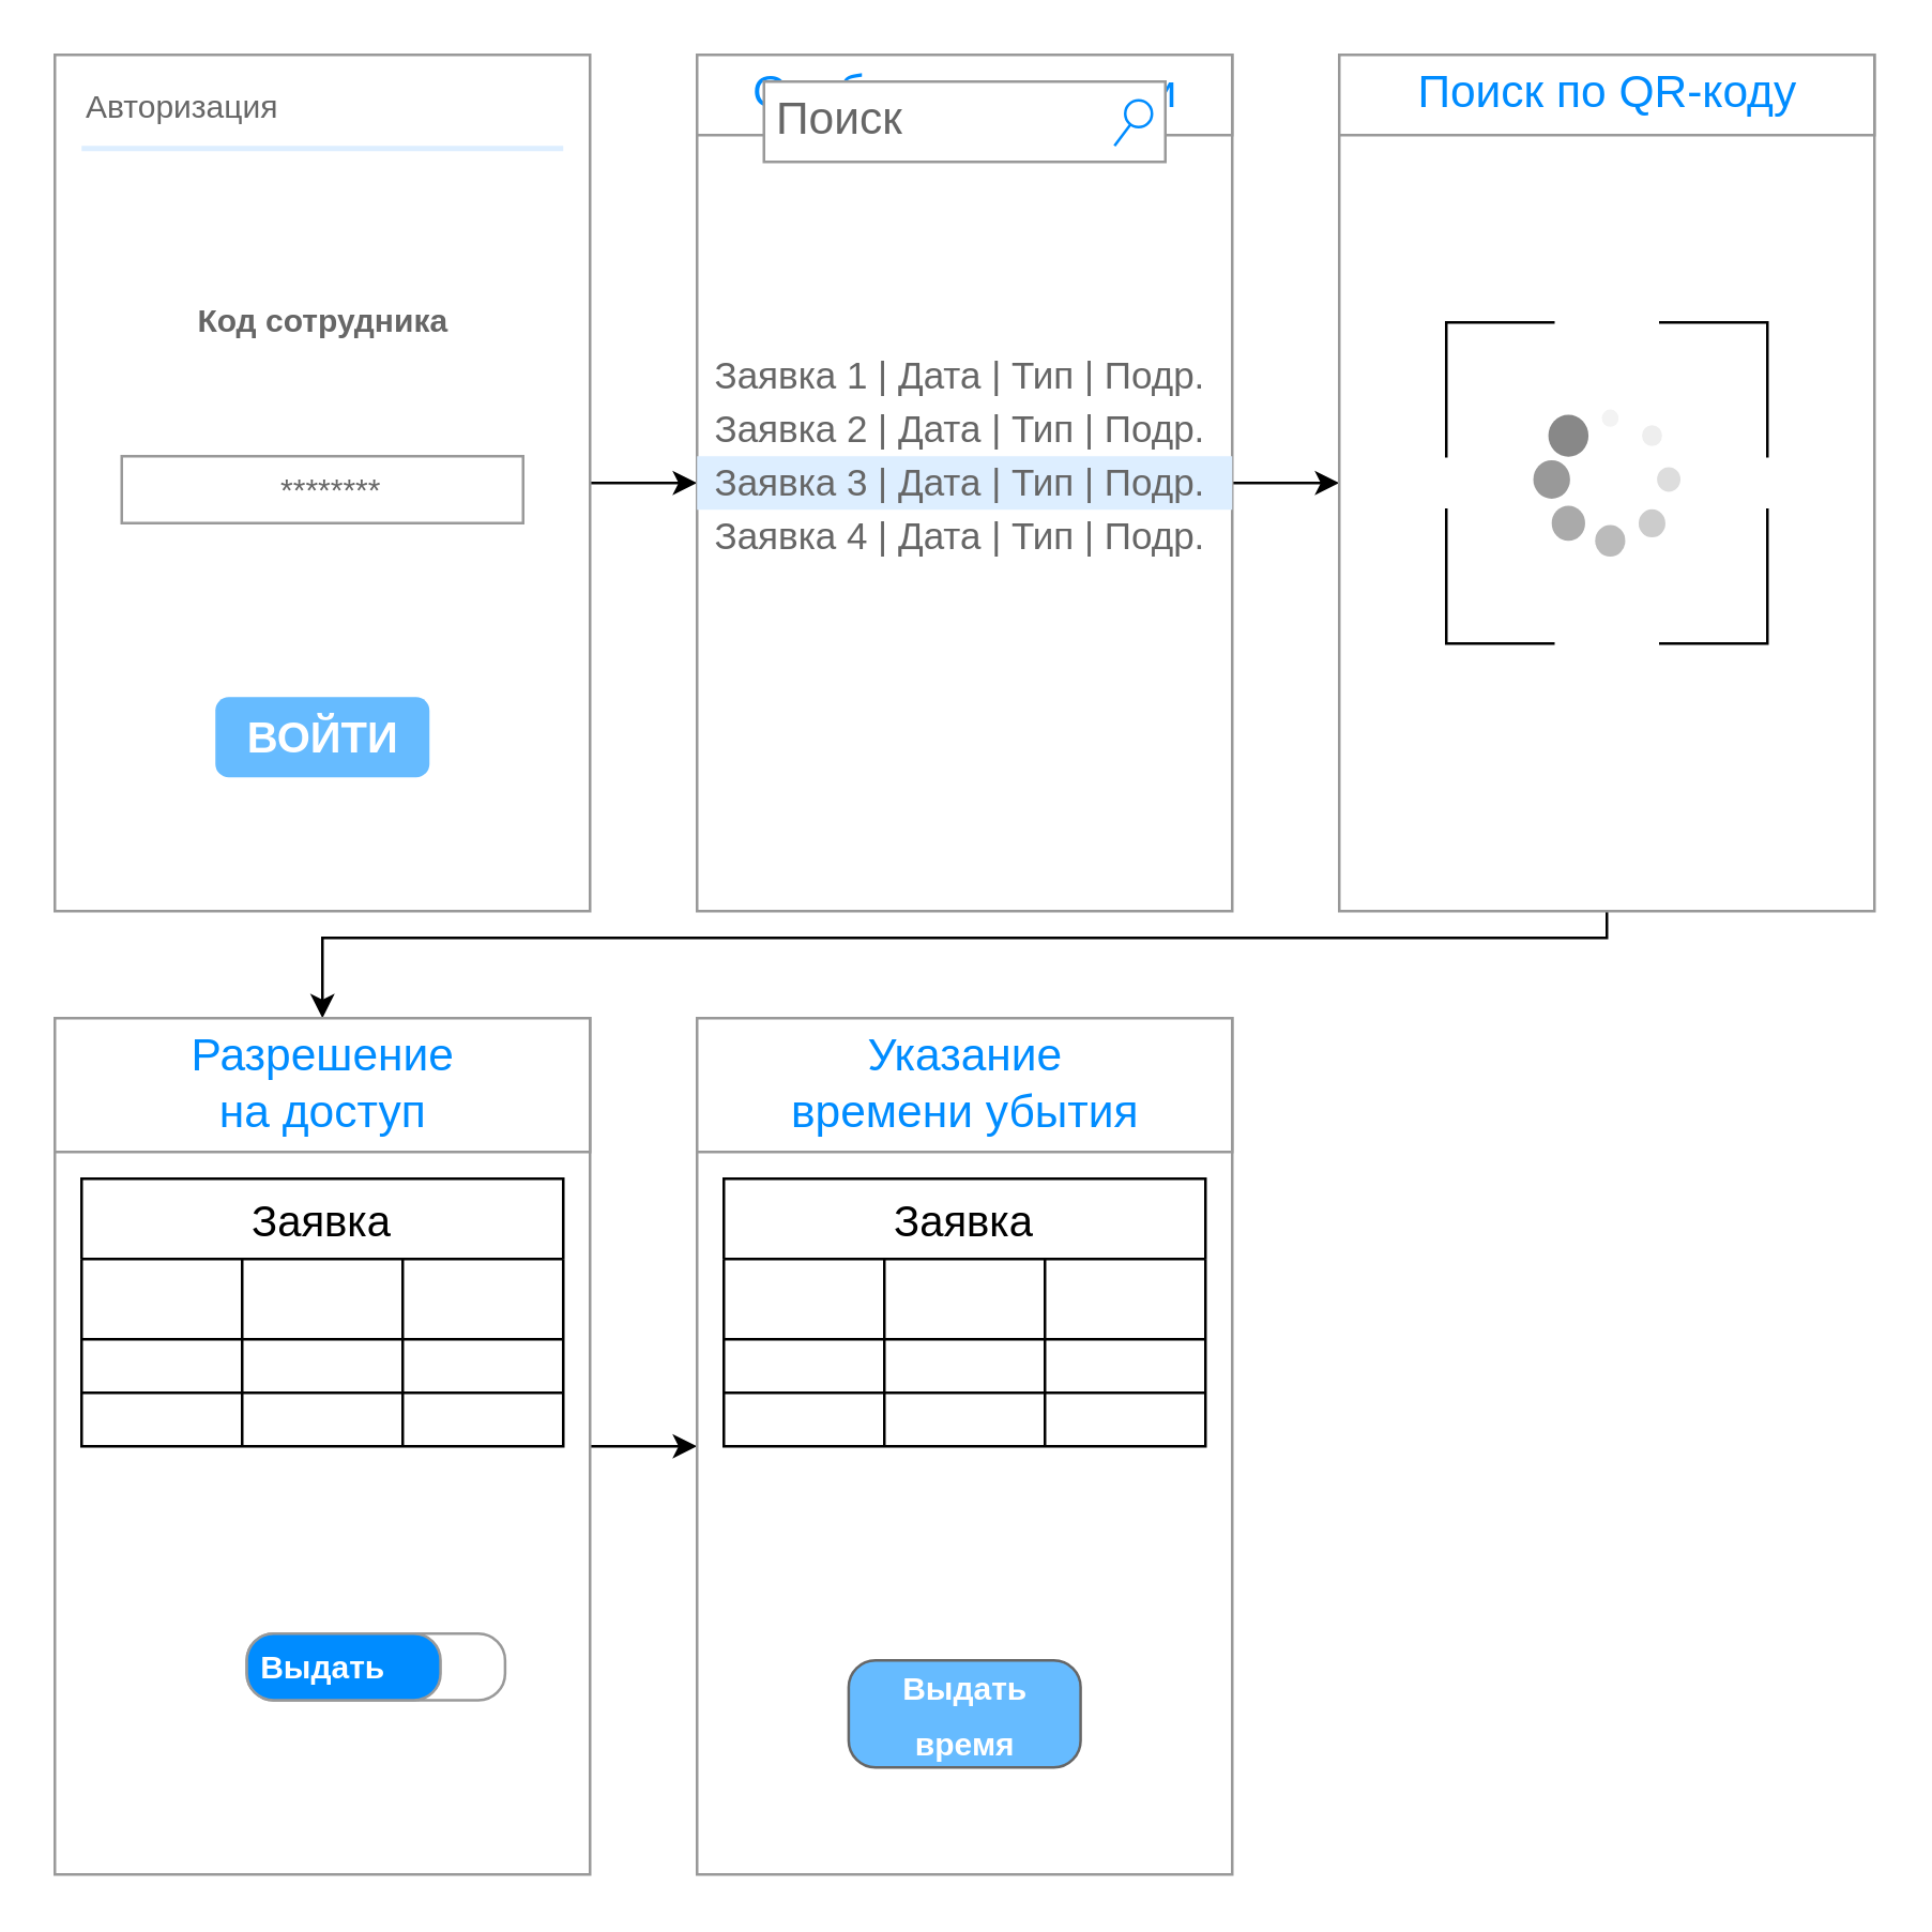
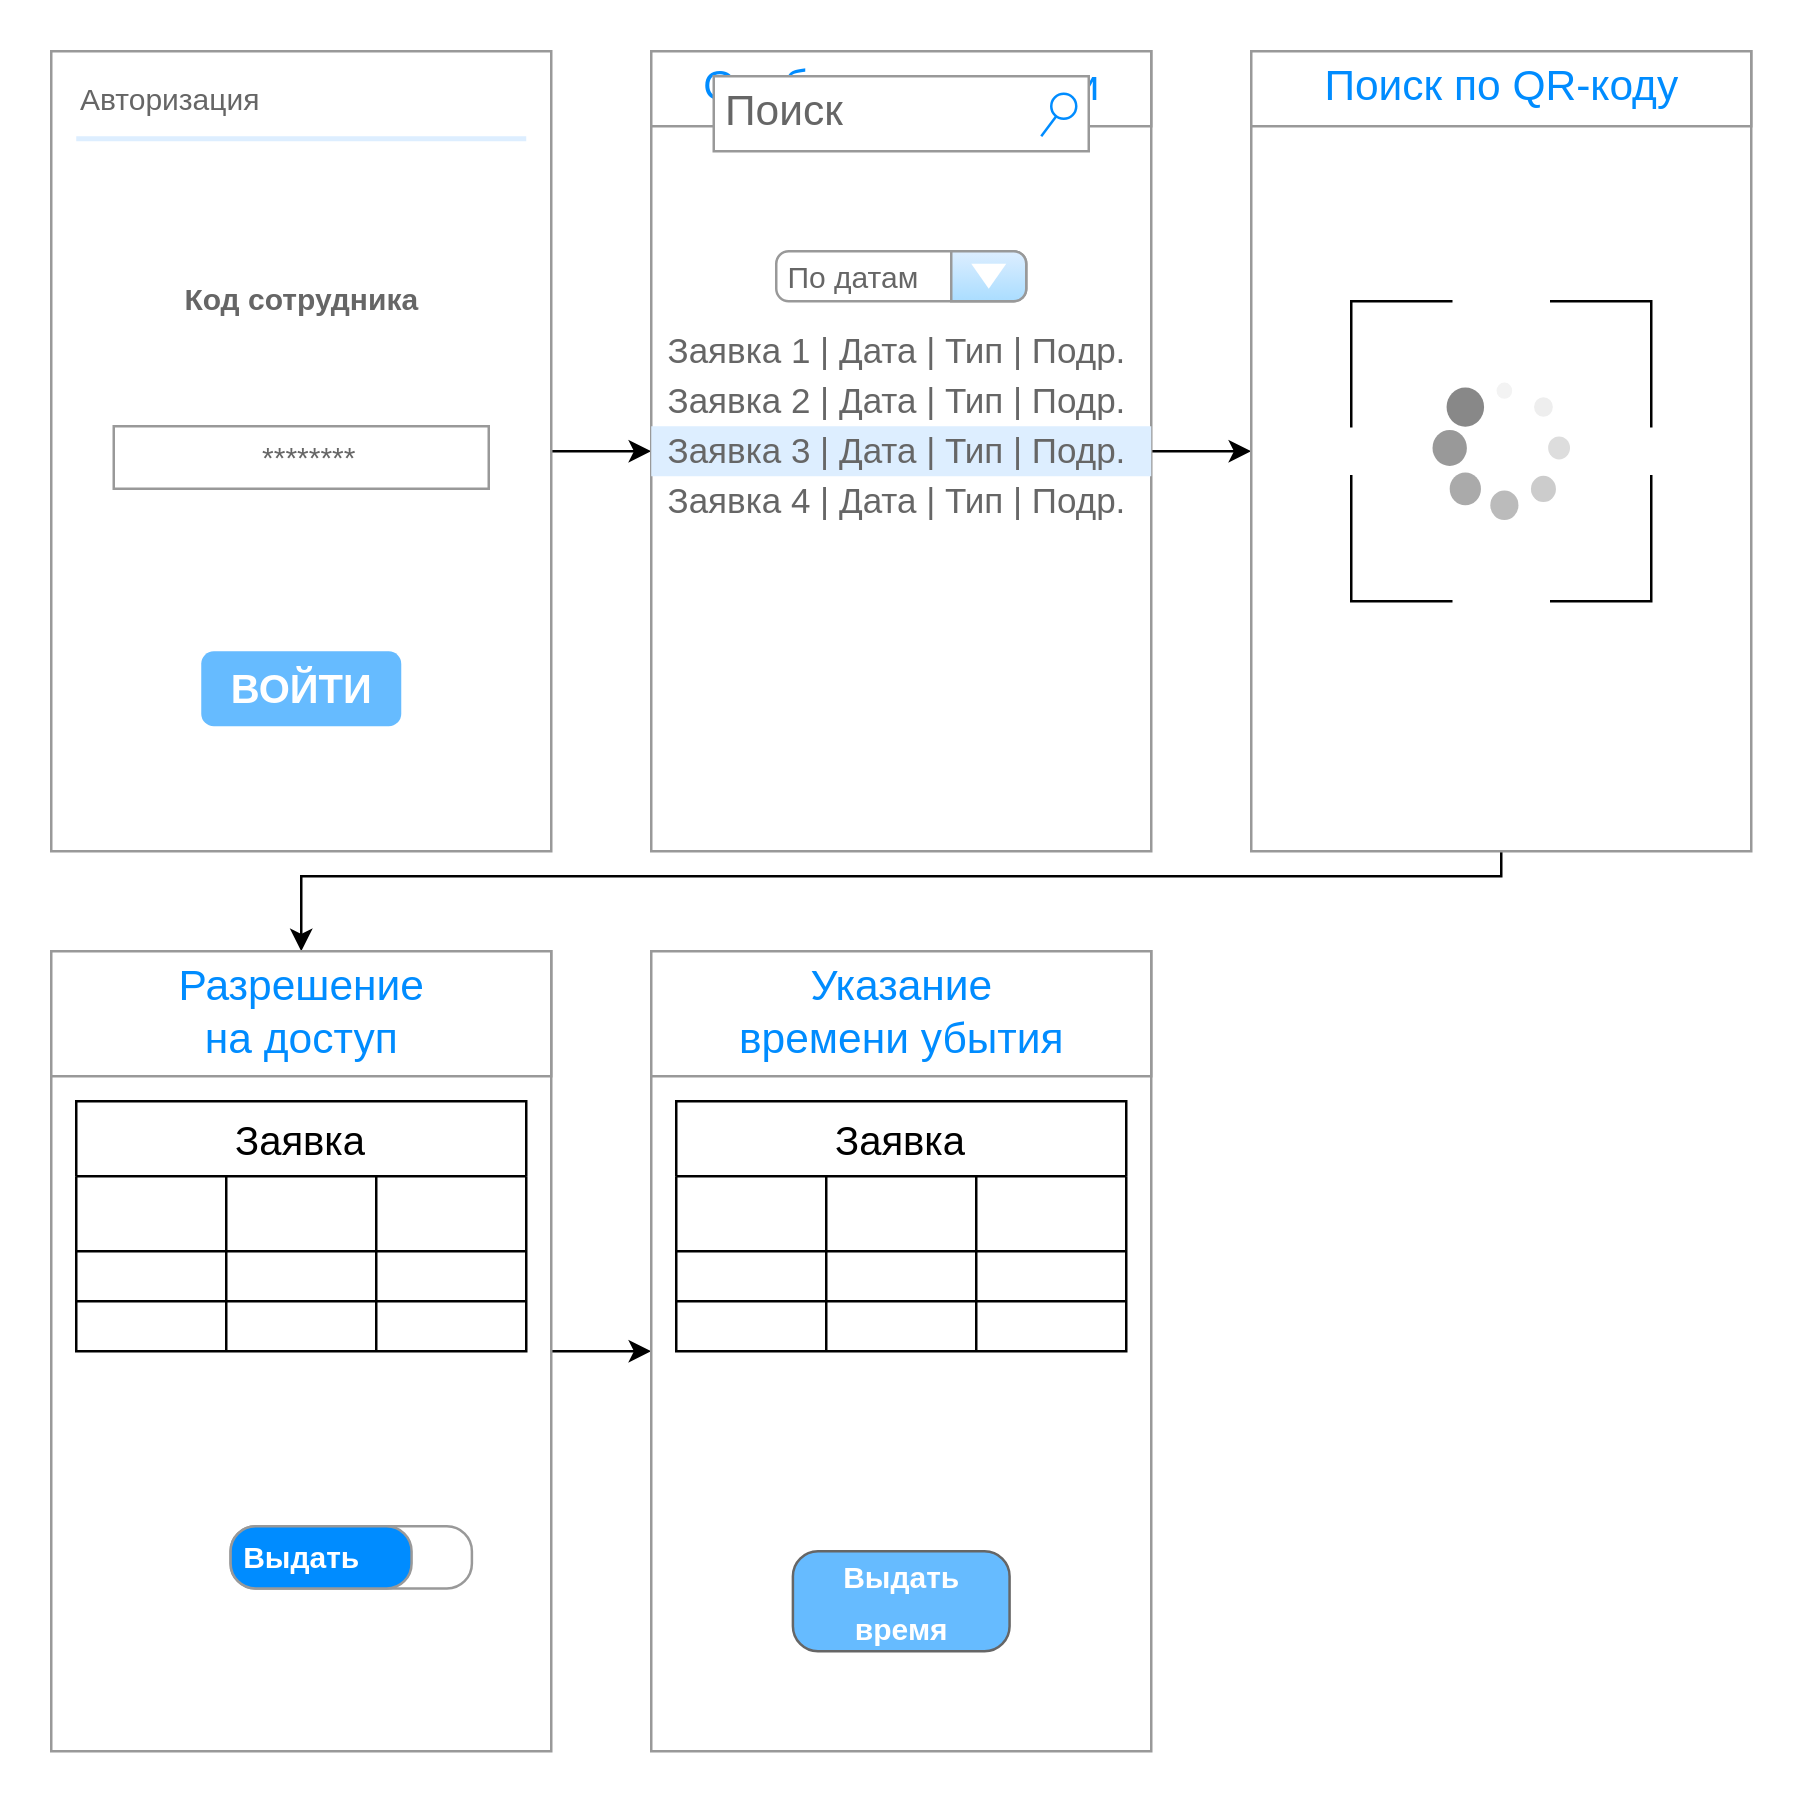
+ <mxCell id="17" value="&lt;font style=&quot;font-size: 12px;&quot;&gt;По датам&lt;/font&gt;" style="strokeWidth=1;shadow=0;dashed=0;align=left;html=1;shape=mxgraph.mockup.forms.comboBox;strokeColor=#999999;fillColor=#ddeeff;align=left;fillColor2=#aaddff;mainText=;fontColor=#666666;fontSize=17;spacingLeft=3;" parent="10" vertex="1"><mxGeometry x="50" y="80" width="100" height="20" as="geometry" /></mxCell>
